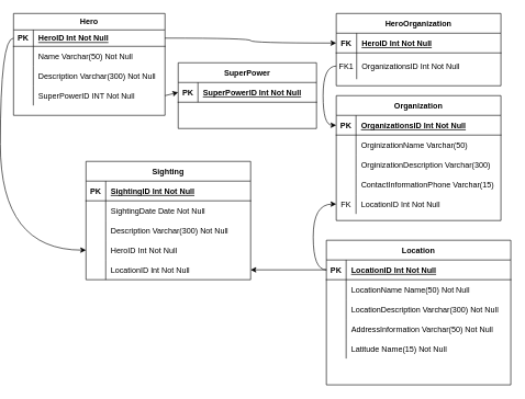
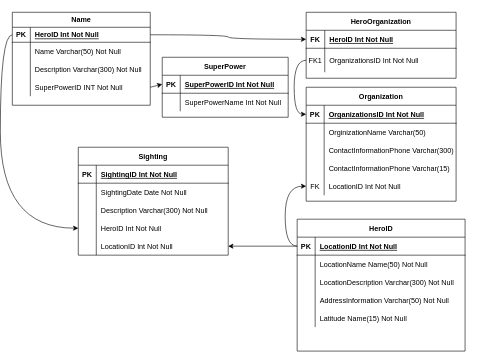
- <mxCell id="2" value="Hero" style="shape=table;startSize=25;container=1;collapsible=1;childLayout=tableLayout;fixedRows=1;rowLines=0;fontStyle=1;align=center;resizeLast=1;" parent="1" vertex="1"><mxGeometry x="20" y="20" width="230" height="155" as="geometry" /></mxCell>
+ <mxCell id="2" value="Name" style="shape=table;startSize=25;container=1;collapsible=1;childLayout=tableLayout;fixedRows=1;rowLines=0;fontStyle=1;align=center;resizeLast=1;" parent="1" vertex="1"><mxGeometry x="20" y="20" width="230" height="155" as="geometry" /></mxCell>
+ <mxCell id="38" value="SuperPowerName Int Not Null" style="shape=partialRectangle;overflow=hidden;connectable=0;fillColor=none;top=0;left=0;bottom=0;right=0;align=left;spacingLeft=6;" parent="36" vertex="1"><mxGeometry x="30" width="180" height="30" as="geometry" /></mxCell>
- <mxCell id="25" value="OrginizationDescription Varchar(300)" style="shape=partialRectangle;overflow=hidden;connectable=0;fillColor=none;top=0;left=0;bottom=0;right=0;align=left;spacingLeft=6;" parent="23" vertex="1"><mxGeometry x="30" width="220" height="30" as="geometry" /></mxCell>
+ <mxCell id="25" value="ContactInformationPhone Varchar(300)" style="shape=partialRectangle;overflow=hidden;connectable=0;fillColor=none;top=0;left=0;bottom=0;right=0;align=left;spacingLeft=6;" parent="23" vertex="1"><mxGeometry x="30" width="220" height="30" as="geometry" /></mxCell>
- <mxCell id="48" value="Location" style="shape=table;startSize=30;container=1;collapsible=1;childLayout=tableLayout;fixedRows=1;rowLines=0;fontStyle=1;align=center;resizeLast=1;" vertex="1" parent="1"><mxGeometry x="495" y="365" width="280" height="220" as="geometry" /></mxCell>
+ <mxCell id="48" value="HeroID" style="shape=table;startSize=30;container=1;collapsible=1;childLayout=tableLayout;fixedRows=1;rowLines=0;fontStyle=1;align=center;resizeLast=1;" vertex="1" parent="1"><mxGeometry x="495" y="365" width="280" height="220" as="geometry" /></mxCell>
